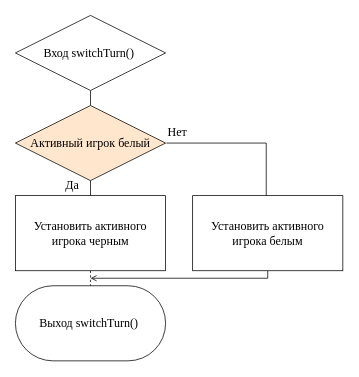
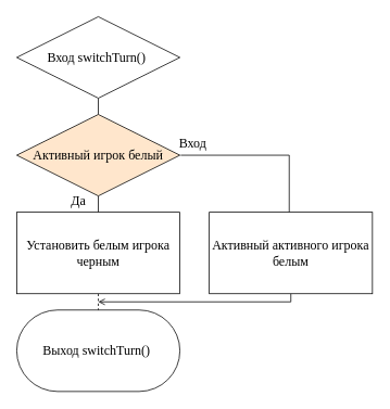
- <mxCell id="5" value="&lt;font style=&quot;font-size: 16px;&quot; face=&quot;Times New Roman&quot;&gt;Нет&lt;/font&gt;" style="text;html=1;strokeColor=none;fillColor=none;align=center;verticalAlign=middle;whiteSpace=wrap;rounded=0;" parent="1" vertex="1"><mxGeometry x="206" y="160" width="60" height="30" as="geometry" /></mxCell>
+ <mxCell id="5" value="&lt;font style=&quot;font-size: 16px;&quot; face=&quot;Times New Roman&quot;&gt;Вход&lt;/font&gt;" style="text;html=1;strokeColor=none;fillColor=none;align=center;verticalAlign=middle;whiteSpace=wrap;rounded=0;" parent="1" vertex="1"><mxGeometry x="206" y="160" width="60" height="30" as="geometry" /></mxCell>
- <mxCell id="11" value="&lt;font style=&quot;font-size: 16px;&quot;&gt;Установить активного игрока черным&lt;/font&gt;" style="rounded=0;whiteSpace=wrap;html=1;fontSize=14;fontFamily=Times New Roman;" vertex="1" parent="1"><mxGeometry x="20" y="260" width="200" height="100" as="geometry" /></mxCell>
+ <mxCell id="11" value="&lt;font style=&quot;font-size: 16px;&quot;&gt;Установить белым игрока черным&lt;/font&gt;" style="rounded=0;whiteSpace=wrap;html=1;fontSize=14;fontFamily=Times New Roman;" vertex="1" parent="1"><mxGeometry x="20" y="260" width="200" height="100" as="geometry" /></mxCell>
- <mxCell id="13" value="&lt;font style=&quot;font-size: 16px;&quot;&gt;Установить активного игрока белым&lt;/font&gt;" style="rounded=0;whiteSpace=wrap;html=1;fontSize=14;fontFamily=Times New Roman;" vertex="1" parent="1"><mxGeometry x="256" y="260" width="200" height="100" as="geometry" /></mxCell>
+ <mxCell id="13" value="&lt;font style=&quot;font-size: 16px;&quot;&gt;Активный активного игрока белым&lt;/font&gt;" style="rounded=0;whiteSpace=wrap;html=1;fontSize=14;fontFamily=Times New Roman;" vertex="1" parent="1"><mxGeometry x="256" y="260" width="200" height="100" as="geometry" /></mxCell>
